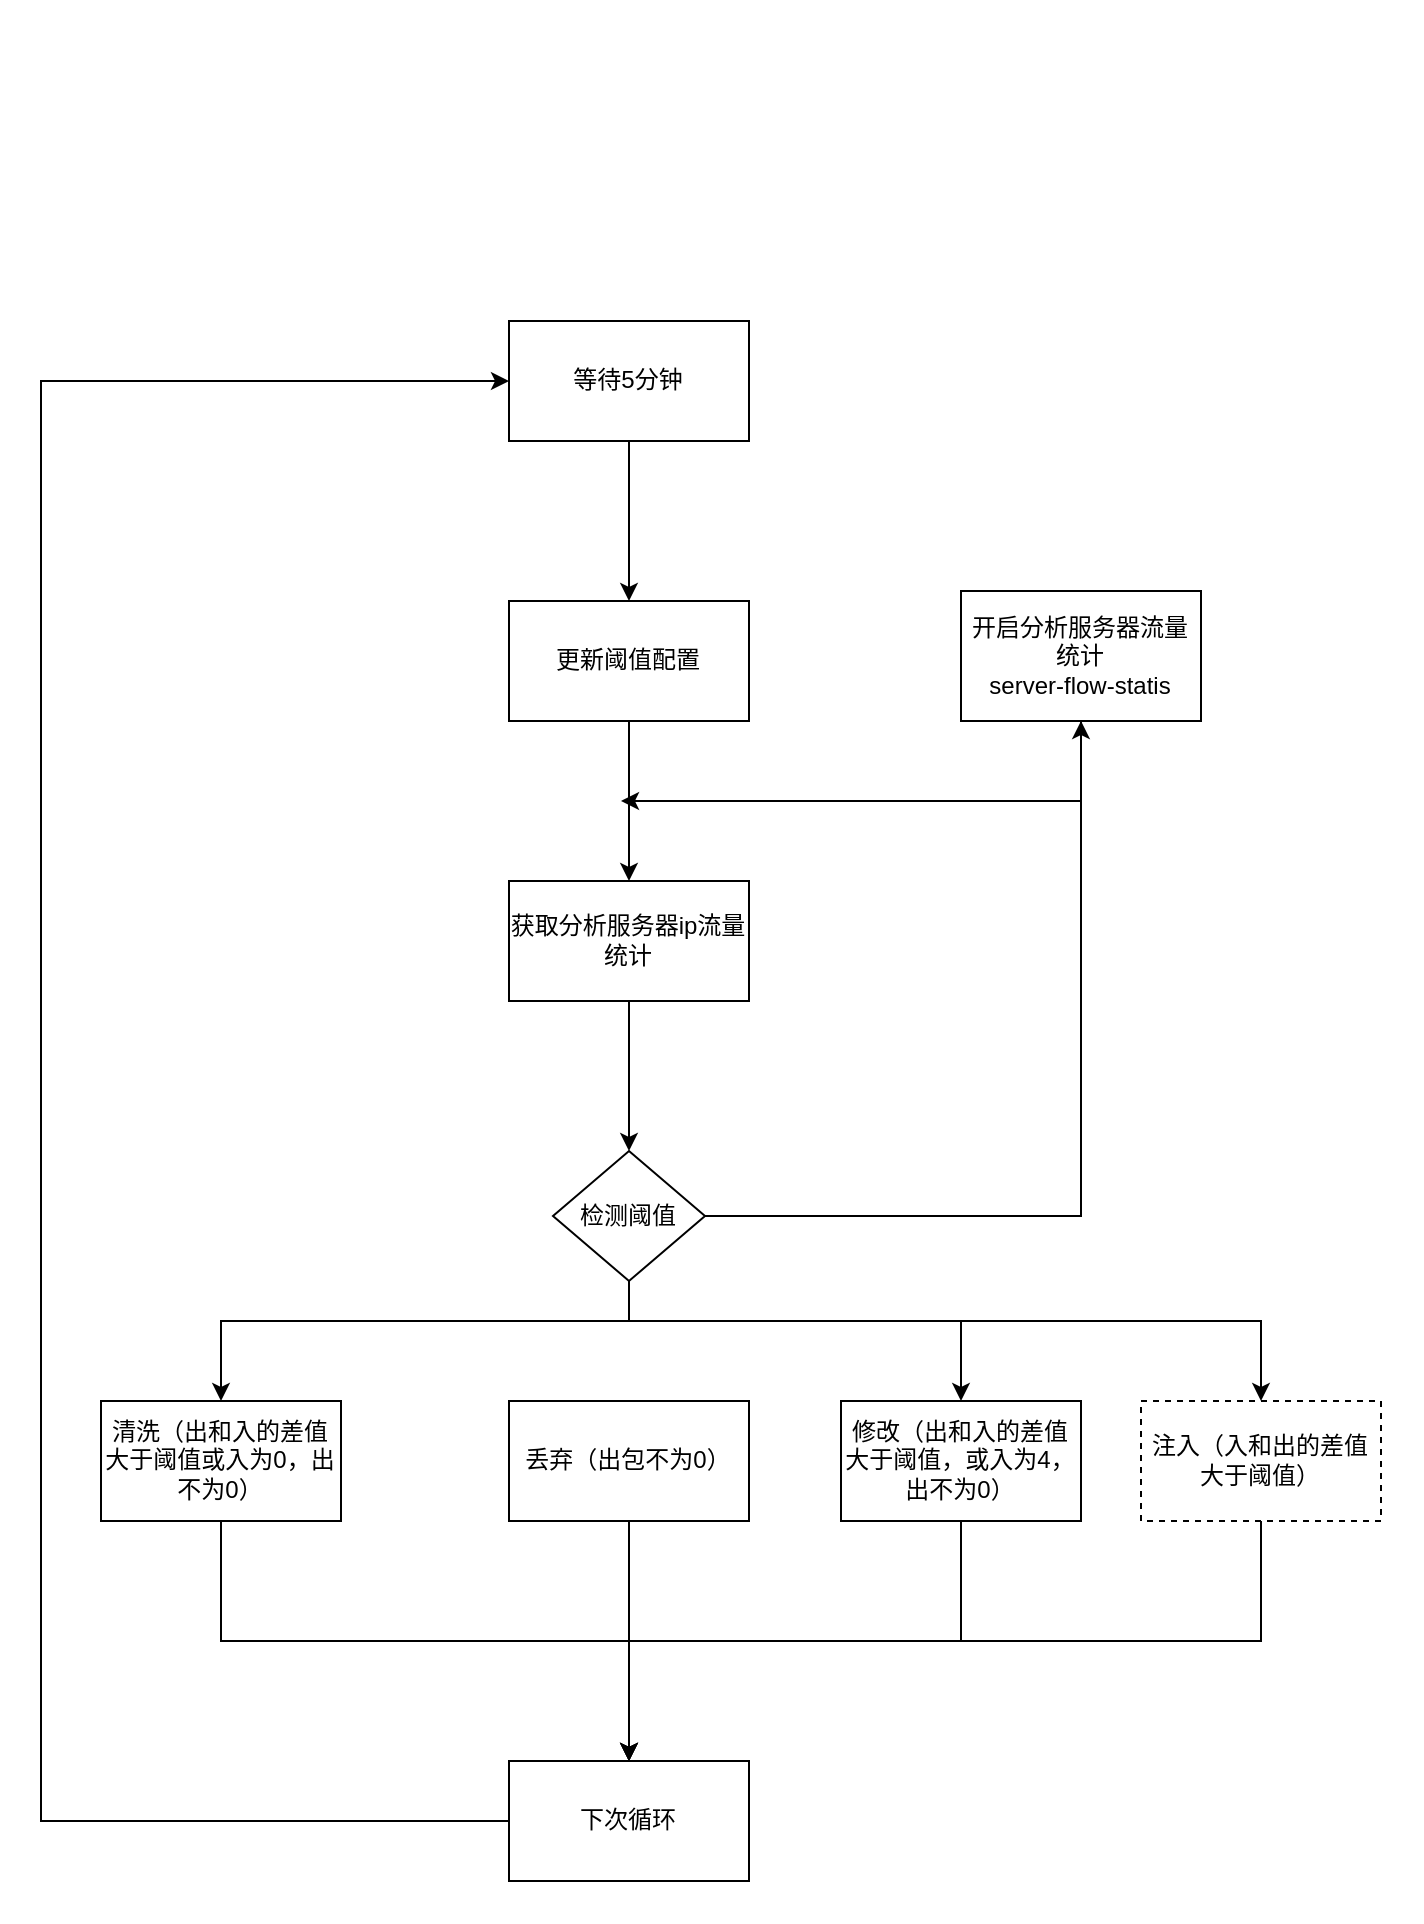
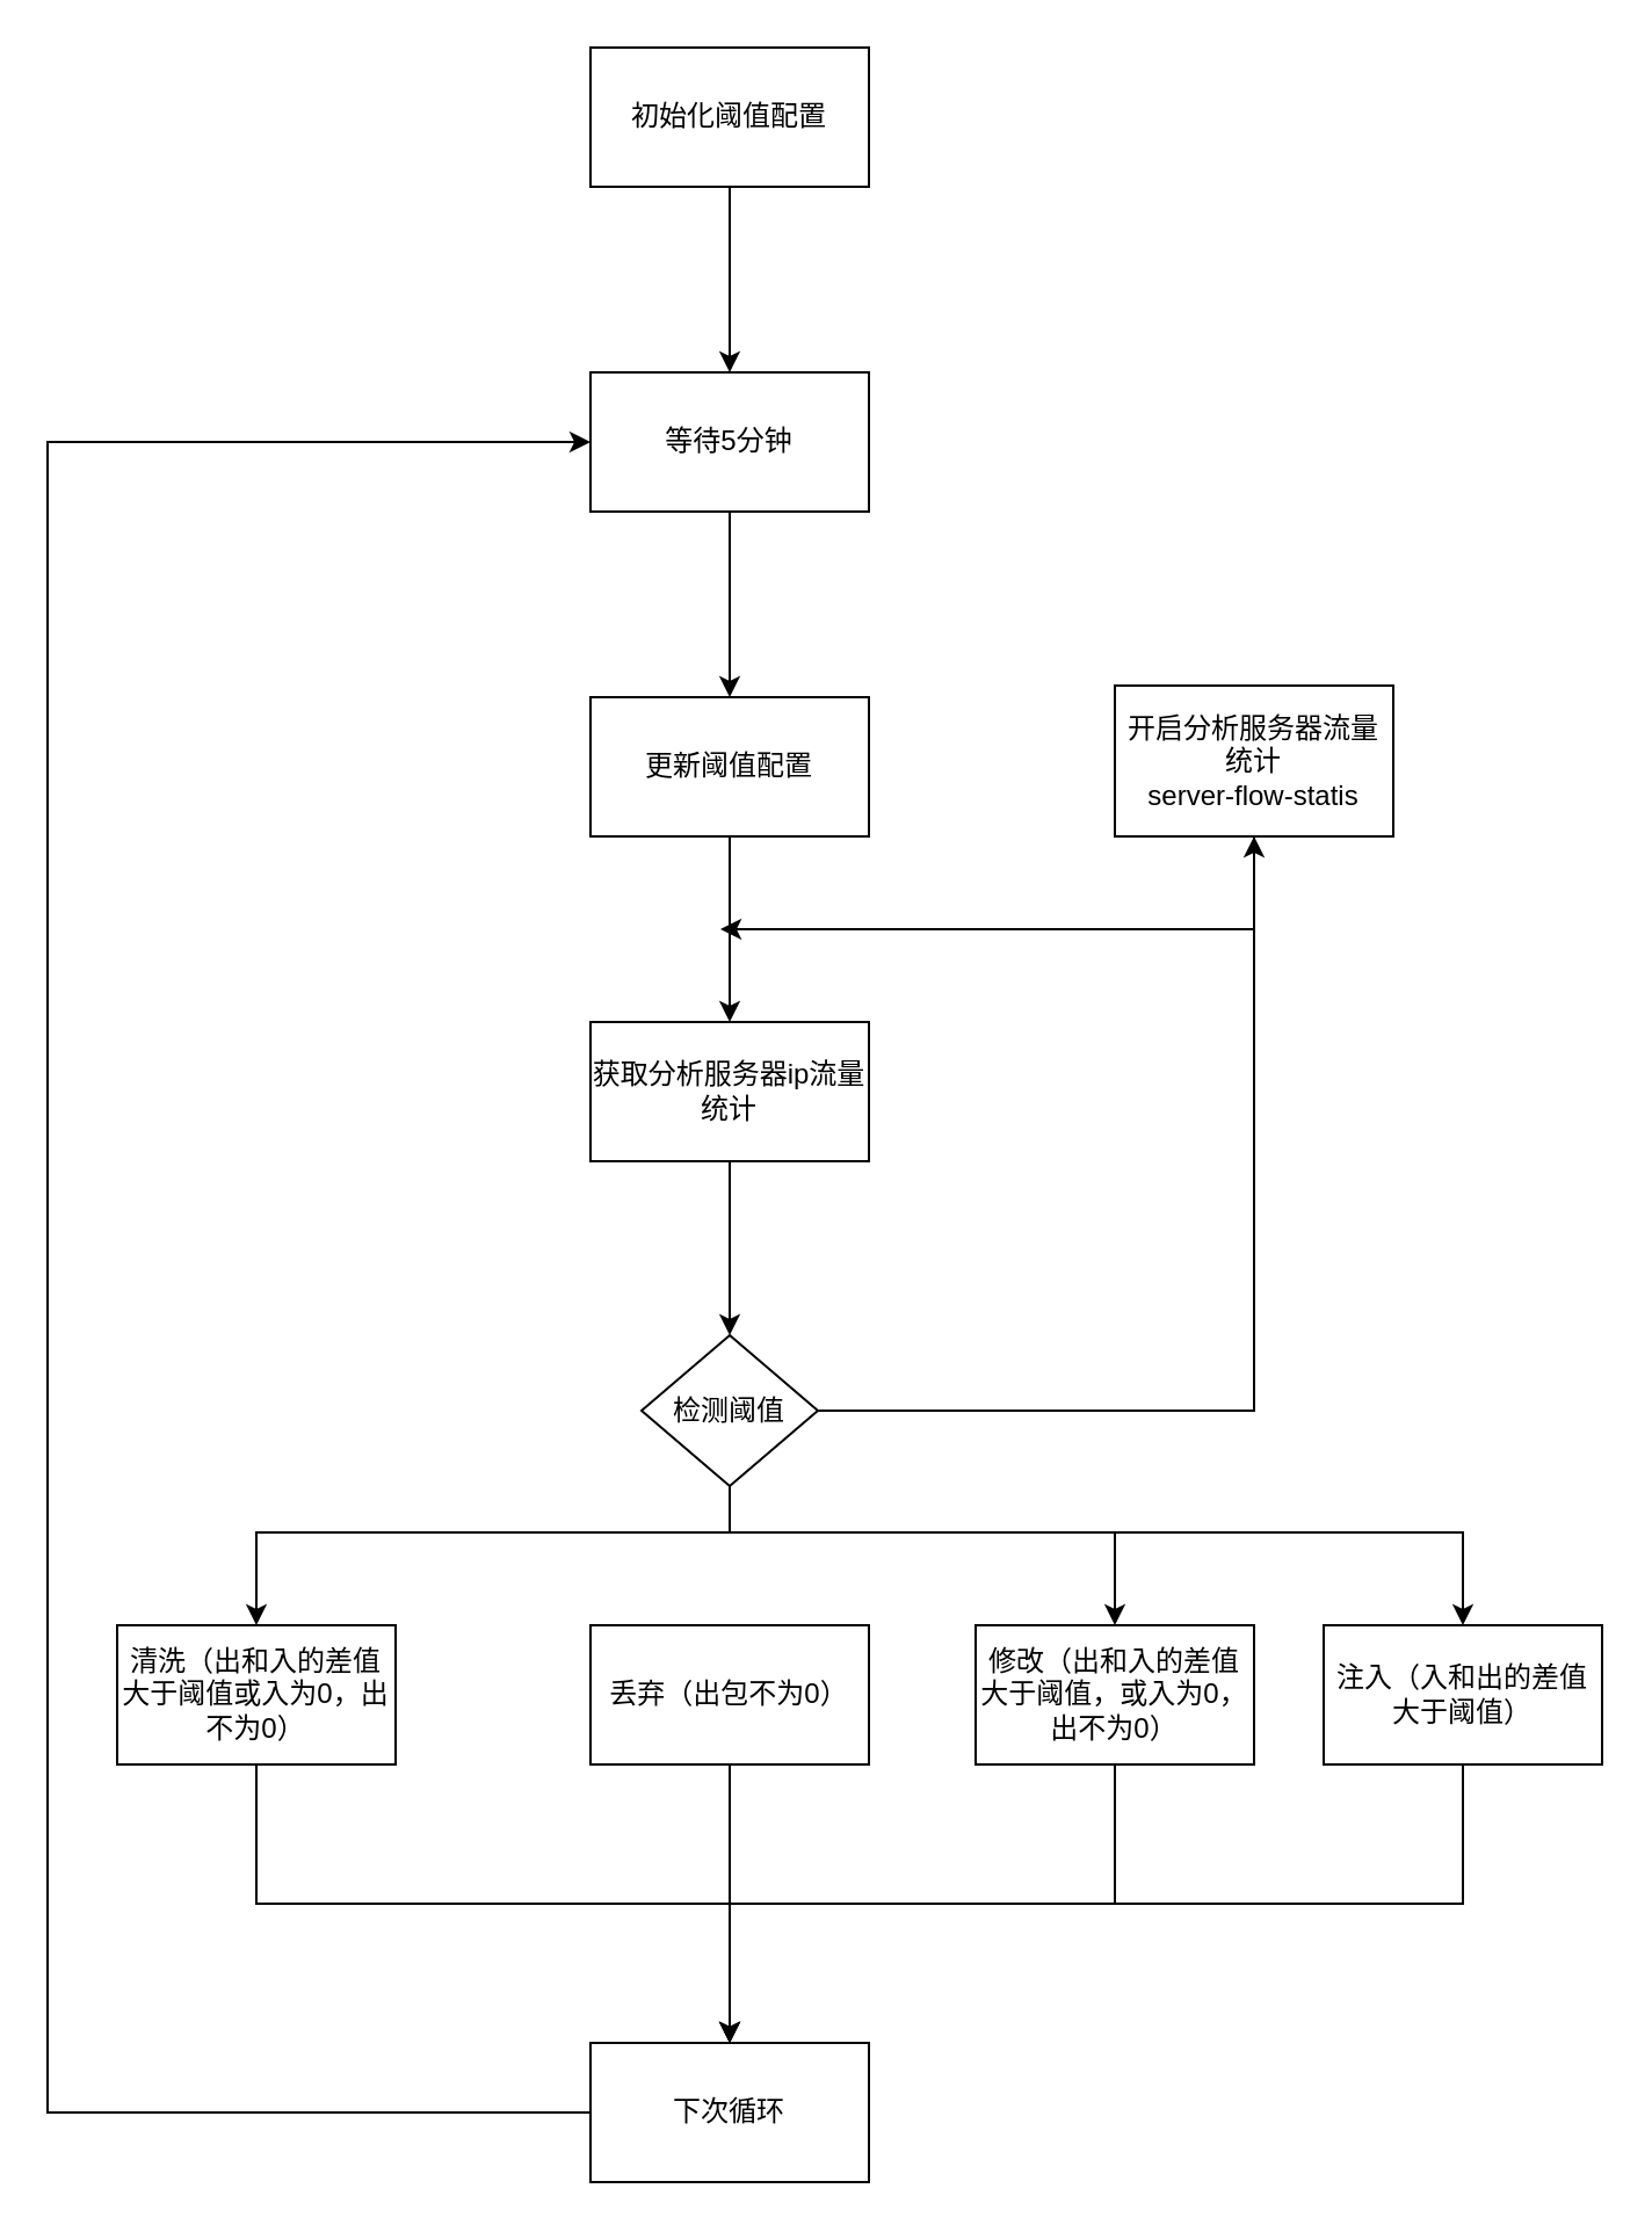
+ <mxCell id="3" value="初始化阈值配置" style="rounded=0;whiteSpace=wrap;html=1;" vertex="1" parent="1"><mxGeometry x="254" y="20" width="120" height="60" as="geometry" /></mxCell>
+ <mxCell id="2" value="" style="edgeStyle=orthogonalEdgeStyle;rounded=0;orthogonalLoop=1;jettySize=auto;html=1;" edge="1" parent="1" source="3" target="5"><mxGeometry relative="1" as="geometry" /></mxCell>
- <mxCell id="22" value="修改（出和入的差值大于阈值，或入为4，出不为0）" style="rounded=0;whiteSpace=wrap;html=1;" vertex="1" parent="1"><mxGeometry x="420" y="700" width="120" height="60" as="geometry" /></mxCell>
+ <mxCell id="22" value="修改（出和入的差值大于阈值，或入为0，出不为0）" style="rounded=0;whiteSpace=wrap;html=1;" vertex="1" parent="1"><mxGeometry x="420" y="700" width="120" height="60" as="geometry" /></mxCell>
- <mxCell id="24" value="注入（入和出的差值大于阈值）" style="rounded=0;whiteSpace=wrap;html=1;dashed=1;" vertex="1" parent="1"><mxGeometry x="570" y="700" width="120" height="60" as="geometry" /></mxCell>
+ <mxCell id="24" value="注入（入和出的差值大于阈值）" style="rounded=0;whiteSpace=wrap;html=1;" vertex="1" parent="1"><mxGeometry x="570" y="700" width="120" height="60" as="geometry" /></mxCell>
